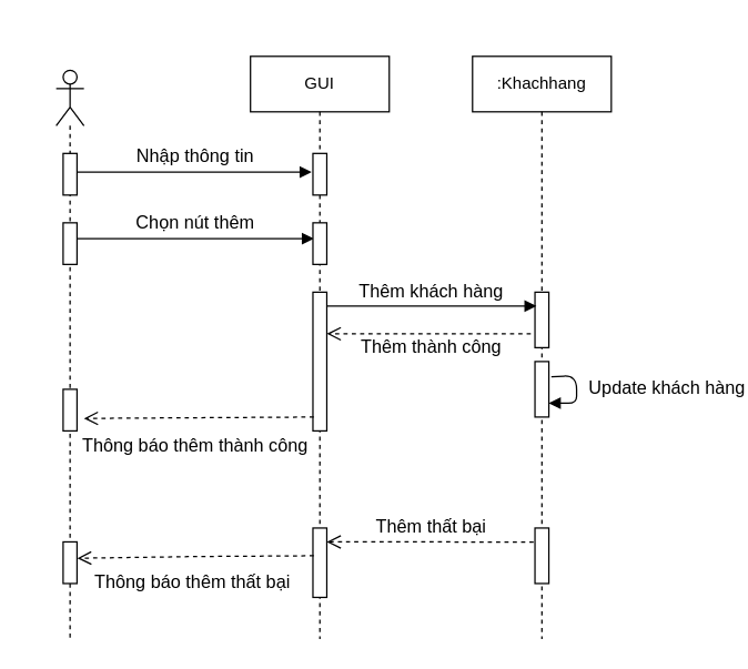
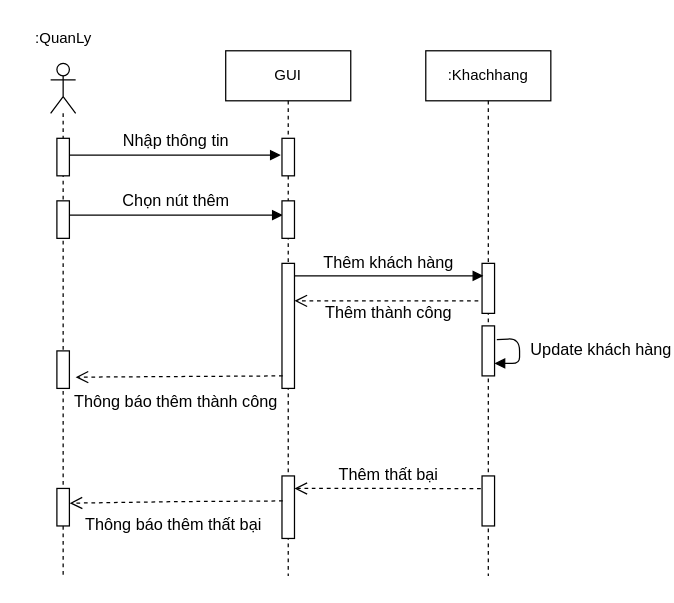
+ <mxCell id="7" value=":QuanLy" style="text;html=1;resizable=0;autosize=1;align=center;verticalAlign=middle;points=[];fillColor=none;strokeColor=none;rounded=0;" vertex="1" parent="1"><mxGeometry x="20" y="20" width="60" height="20" as="geometry" /></mxCell>
